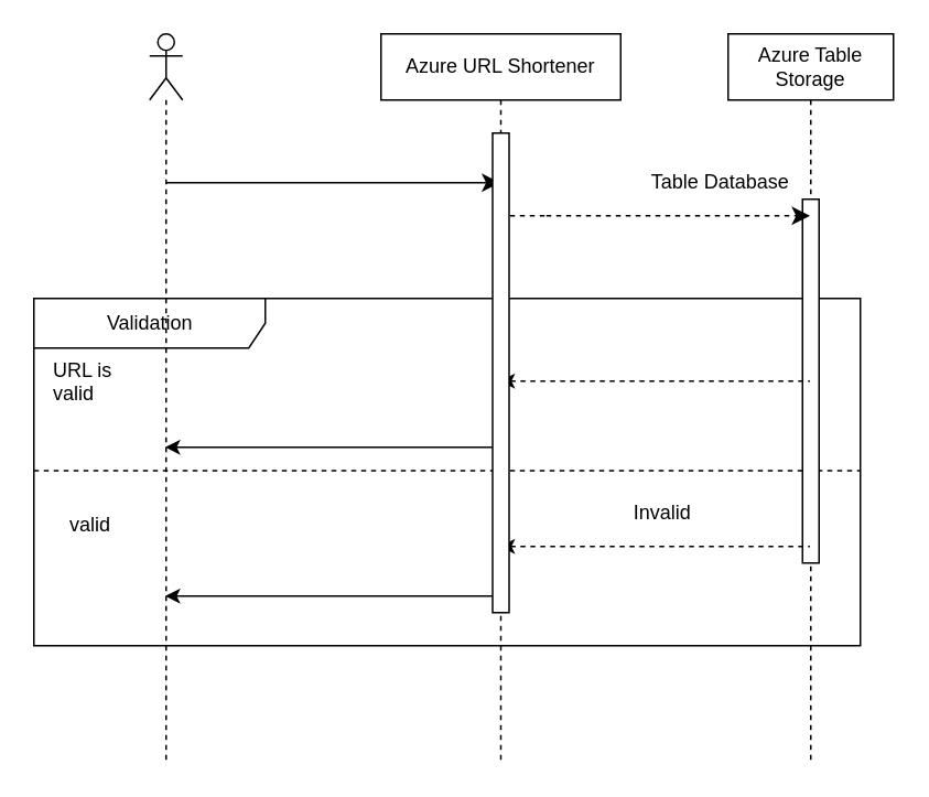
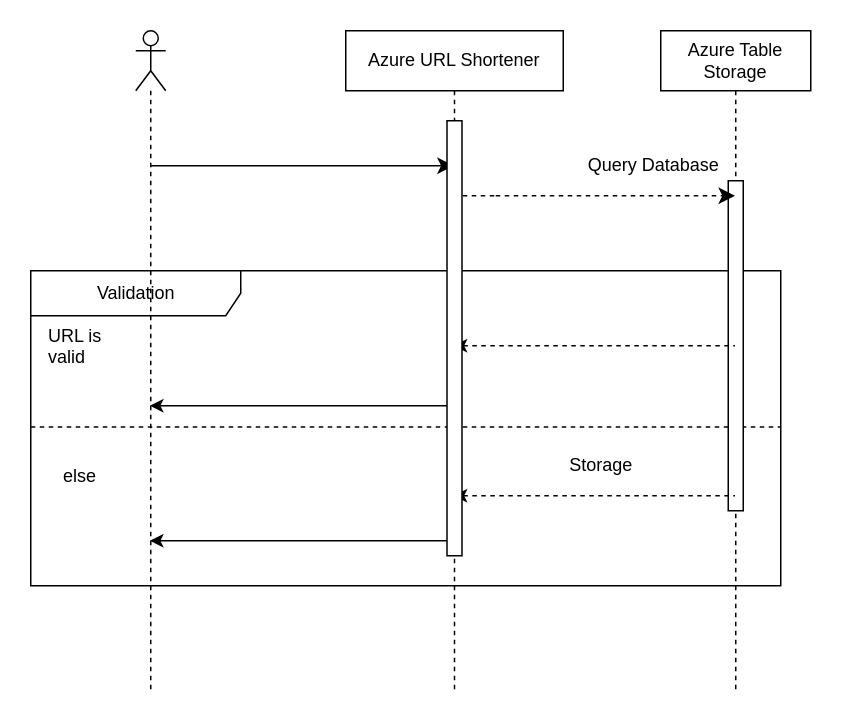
- <mxCell id="8" value="Table Database" style="text;html=1;align=center;verticalAlign=middle;resizable=0;points=[];autosize=1;strokeColor=none;fillColor=none;" vertex="1" parent="7"><mxGeometry x="-55" y="80" width="100" height="20" as="geometry" /></mxCell>
+ <mxCell id="8" value="Query Database" style="text;html=1;align=center;verticalAlign=middle;resizable=0;points=[];autosize=1;strokeColor=none;fillColor=none;" vertex="1" parent="7"><mxGeometry x="-55" y="80" width="100" height="20" as="geometry" /></mxCell>
- <mxCell id="18" value="Invalid" style="text;html=1;align=center;verticalAlign=middle;resizable=0;points=[];autosize=1;strokeColor=none;fillColor=none;" vertex="1" parent="1"><mxGeometry x="375" y="300" width="50" height="20" as="geometry" /></mxCell>
+ <mxCell id="18" value="Storage" style="text;html=1;align=center;verticalAlign=middle;resizable=0;points=[];autosize=1;strokeColor=none;fillColor=none;" vertex="1" parent="1"><mxGeometry x="375" y="300" width="50" height="20" as="geometry" /></mxCell>
- <mxCell id="4" value="valid" style="line;strokeWidth=1;dashed=1;labelPosition=center;verticalLabelPosition=bottom;align=left;verticalAlign=top;spacingLeft=20;spacingTop=15;" vertex="1" parent="2"><mxGeometry y="100" width="500.0" height="8.4" as="geometry" /></mxCell>
+ <mxCell id="4" value="else" style="line;strokeWidth=1;dashed=1;labelPosition=center;verticalLabelPosition=bottom;align=left;verticalAlign=top;spacingLeft=20;spacingTop=15;" vertex="1" parent="2"><mxGeometry y="100" width="500.0" height="8.4" as="geometry" /></mxCell>
